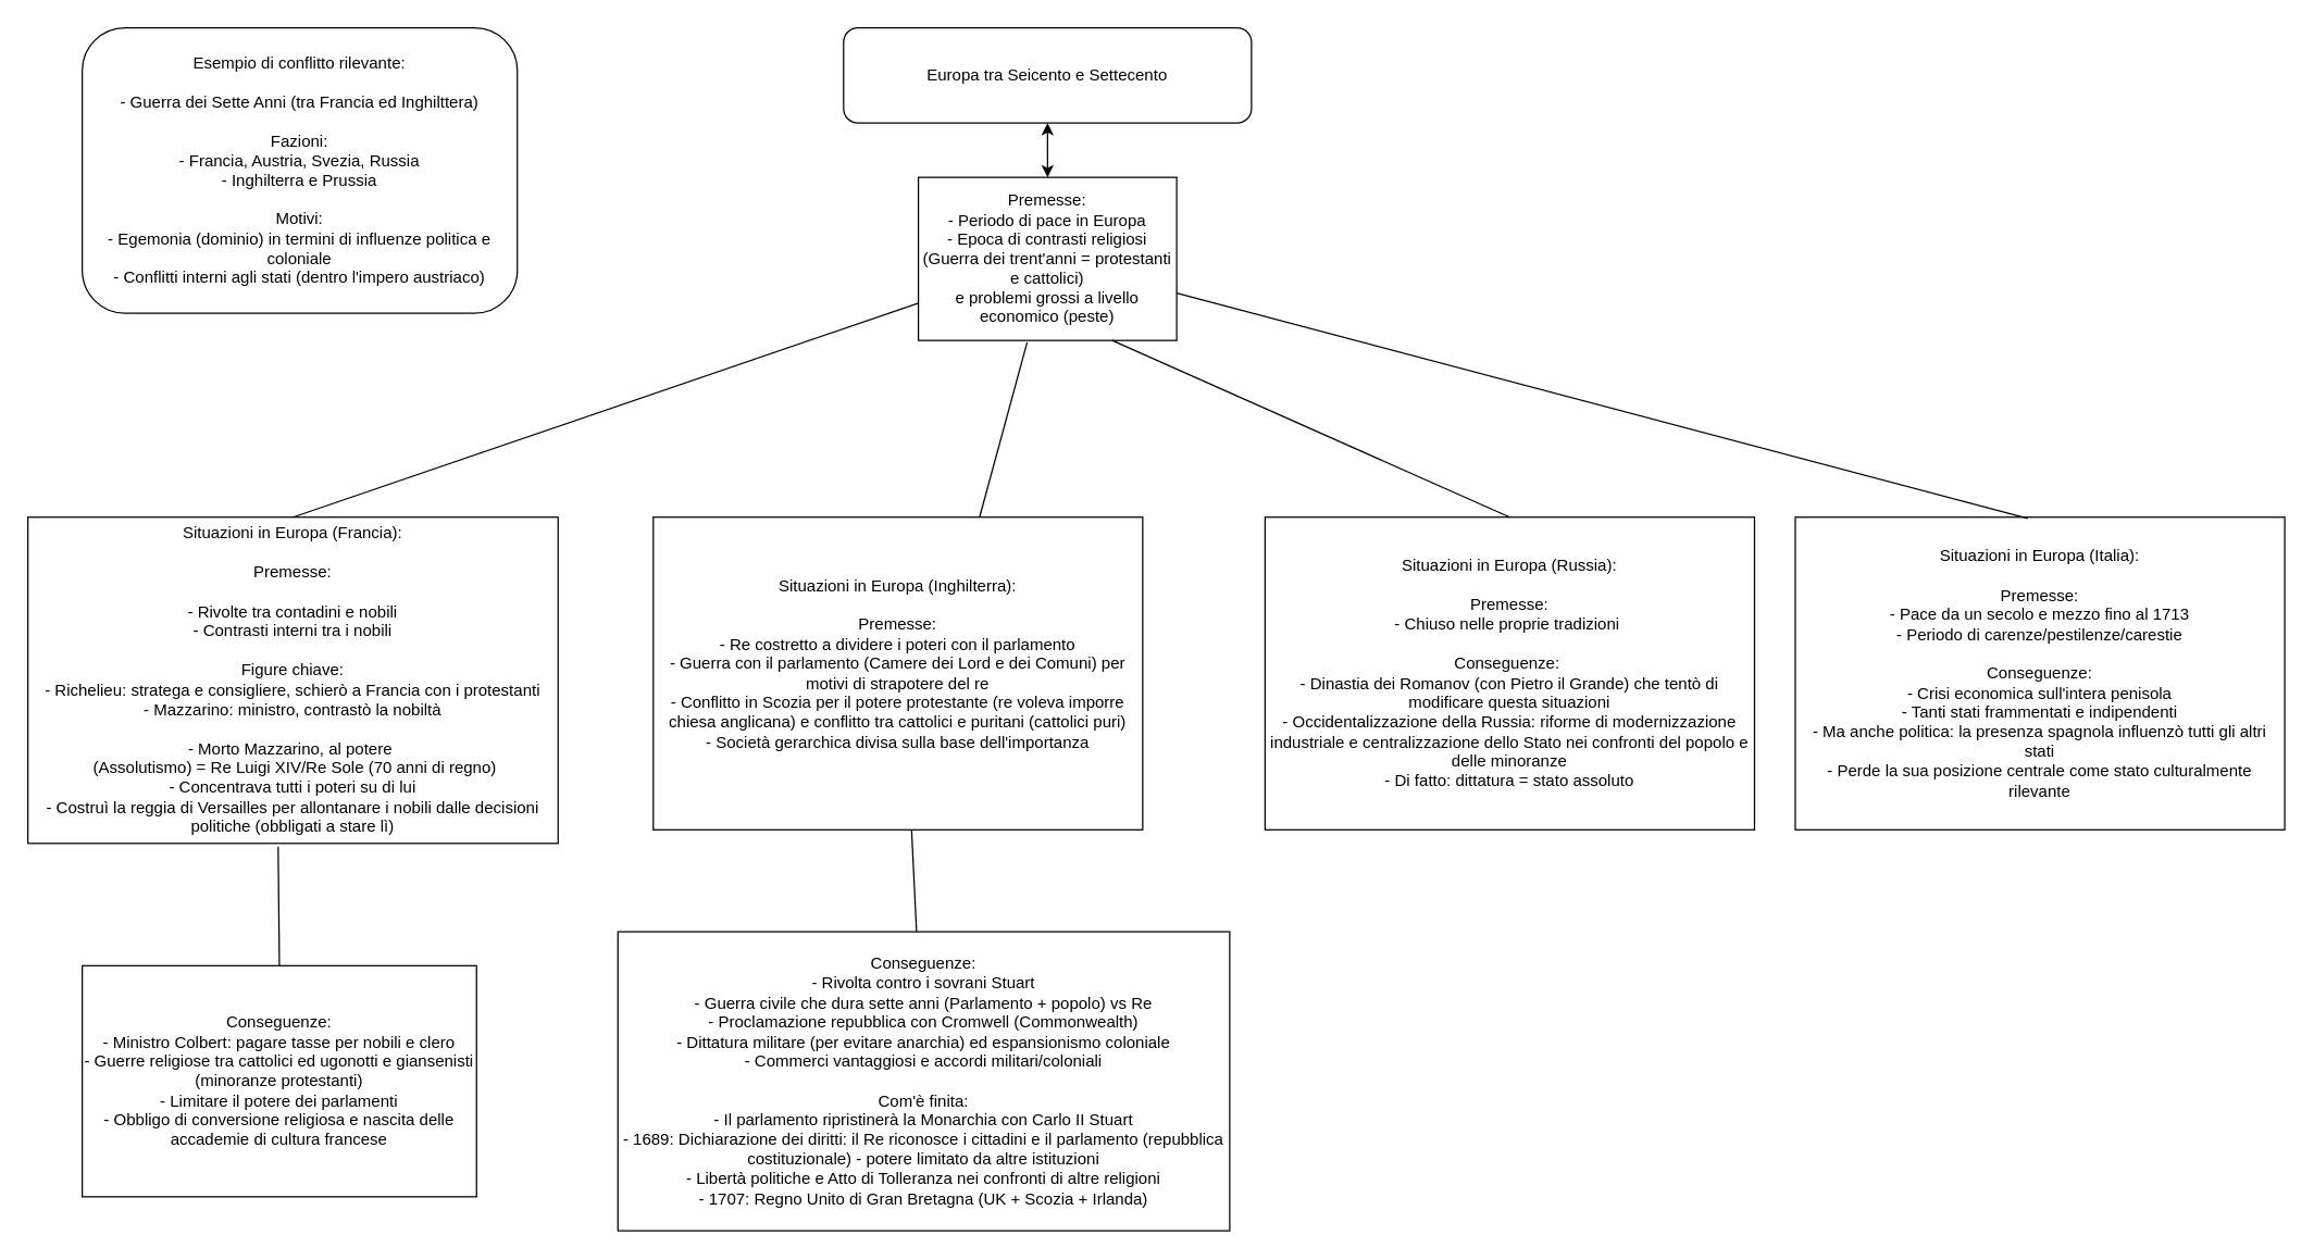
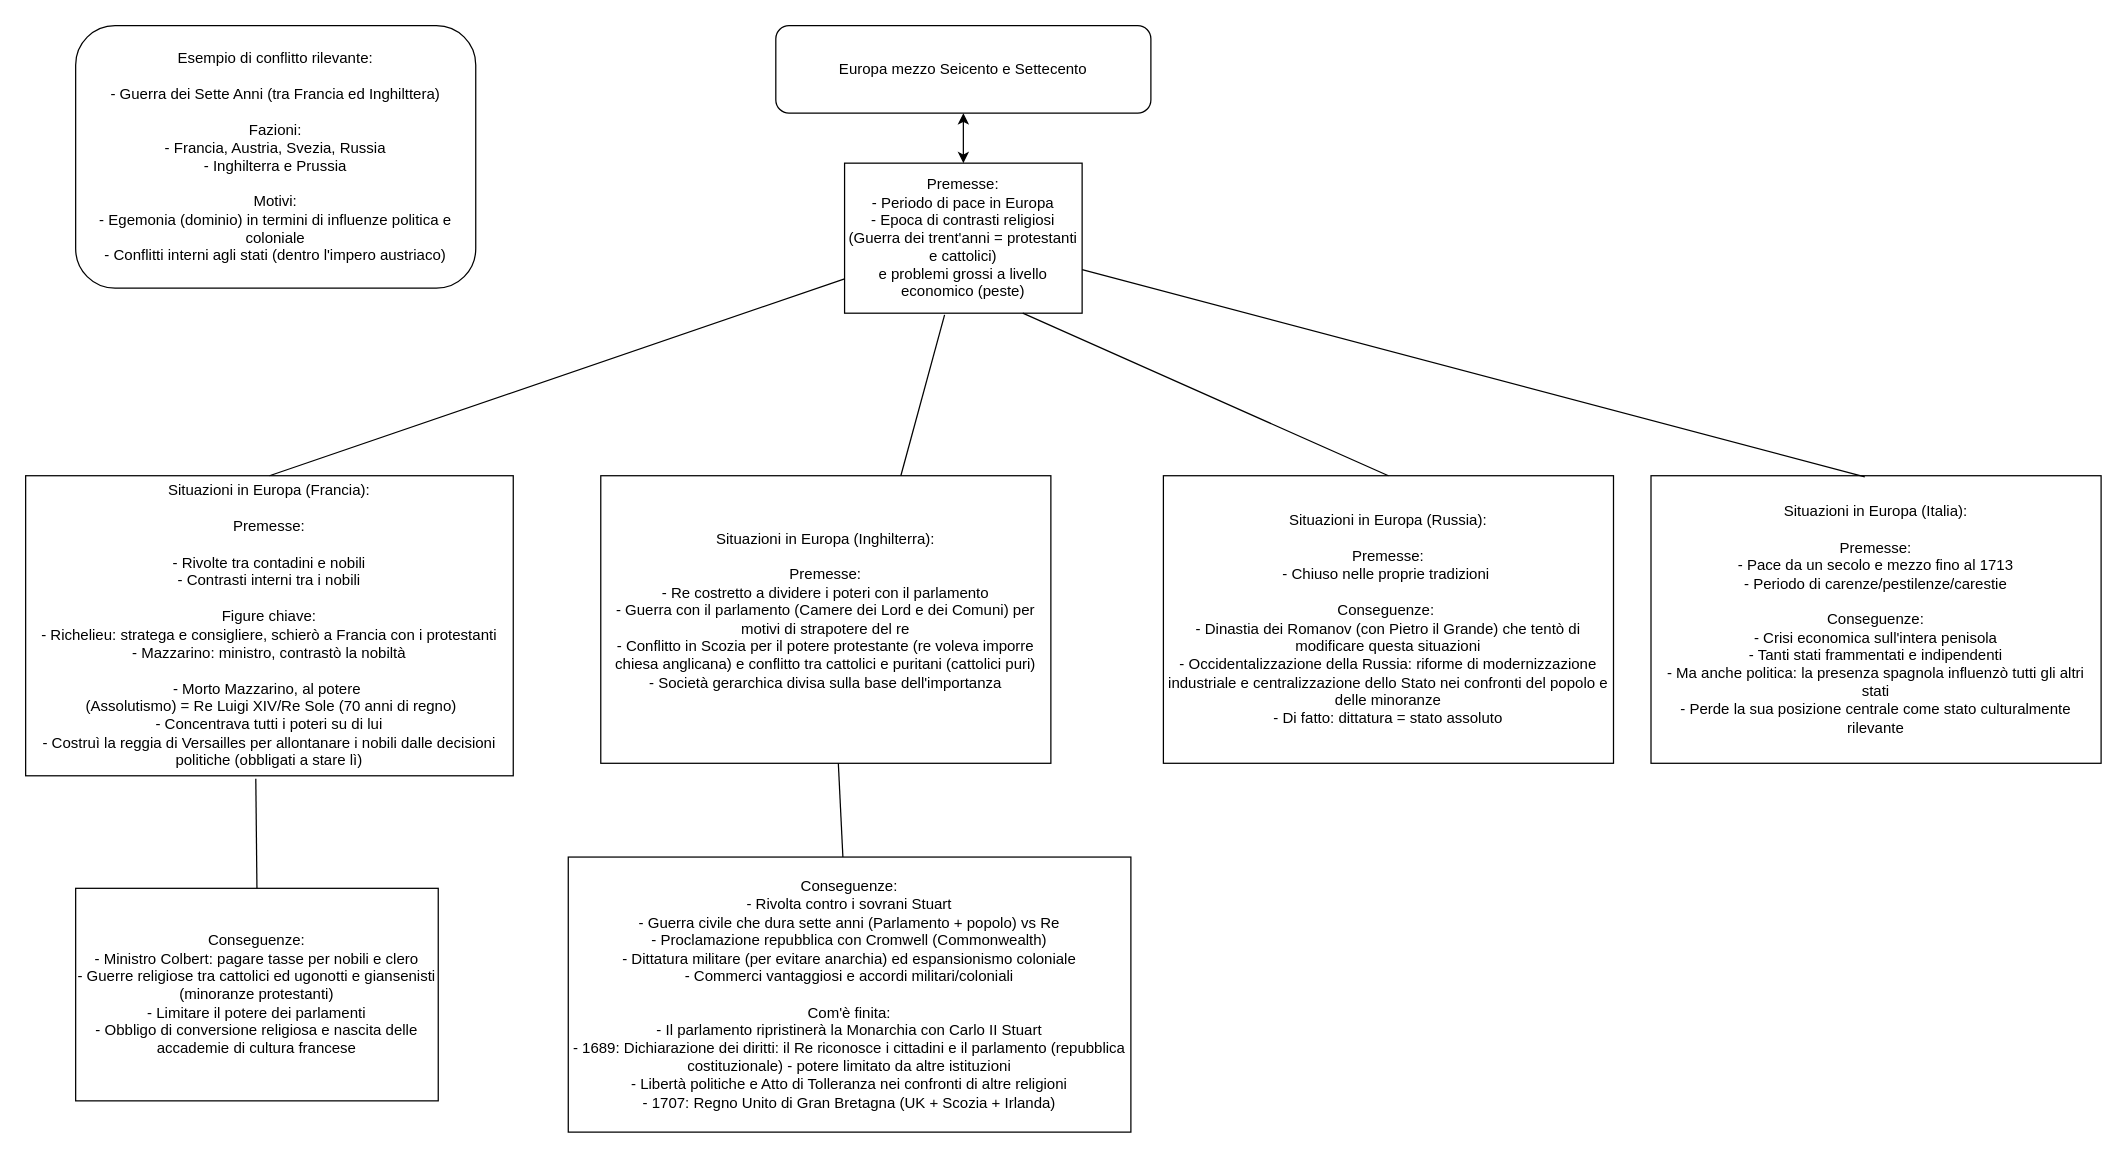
- <mxCell id="2" value="&lt;font style=&quot;font-size: 12px;&quot;&gt;Europa tra Seicento e Settecento&lt;/font&gt;" style="rounded=1;whiteSpace=wrap;html=1;" vertex="1" parent="1"><mxGeometry x="620" y="20" width="300" height="70" as="geometry" /></mxCell>
+ <mxCell id="2" value="&lt;font style=&quot;font-size: 12px;&quot;&gt;Europa mezzo Seicento e Settecento&lt;/font&gt;" style="rounded=1;whiteSpace=wrap;html=1;" vertex="1" parent="1"><mxGeometry x="620" y="20" width="300" height="70" as="geometry" /></mxCell>
